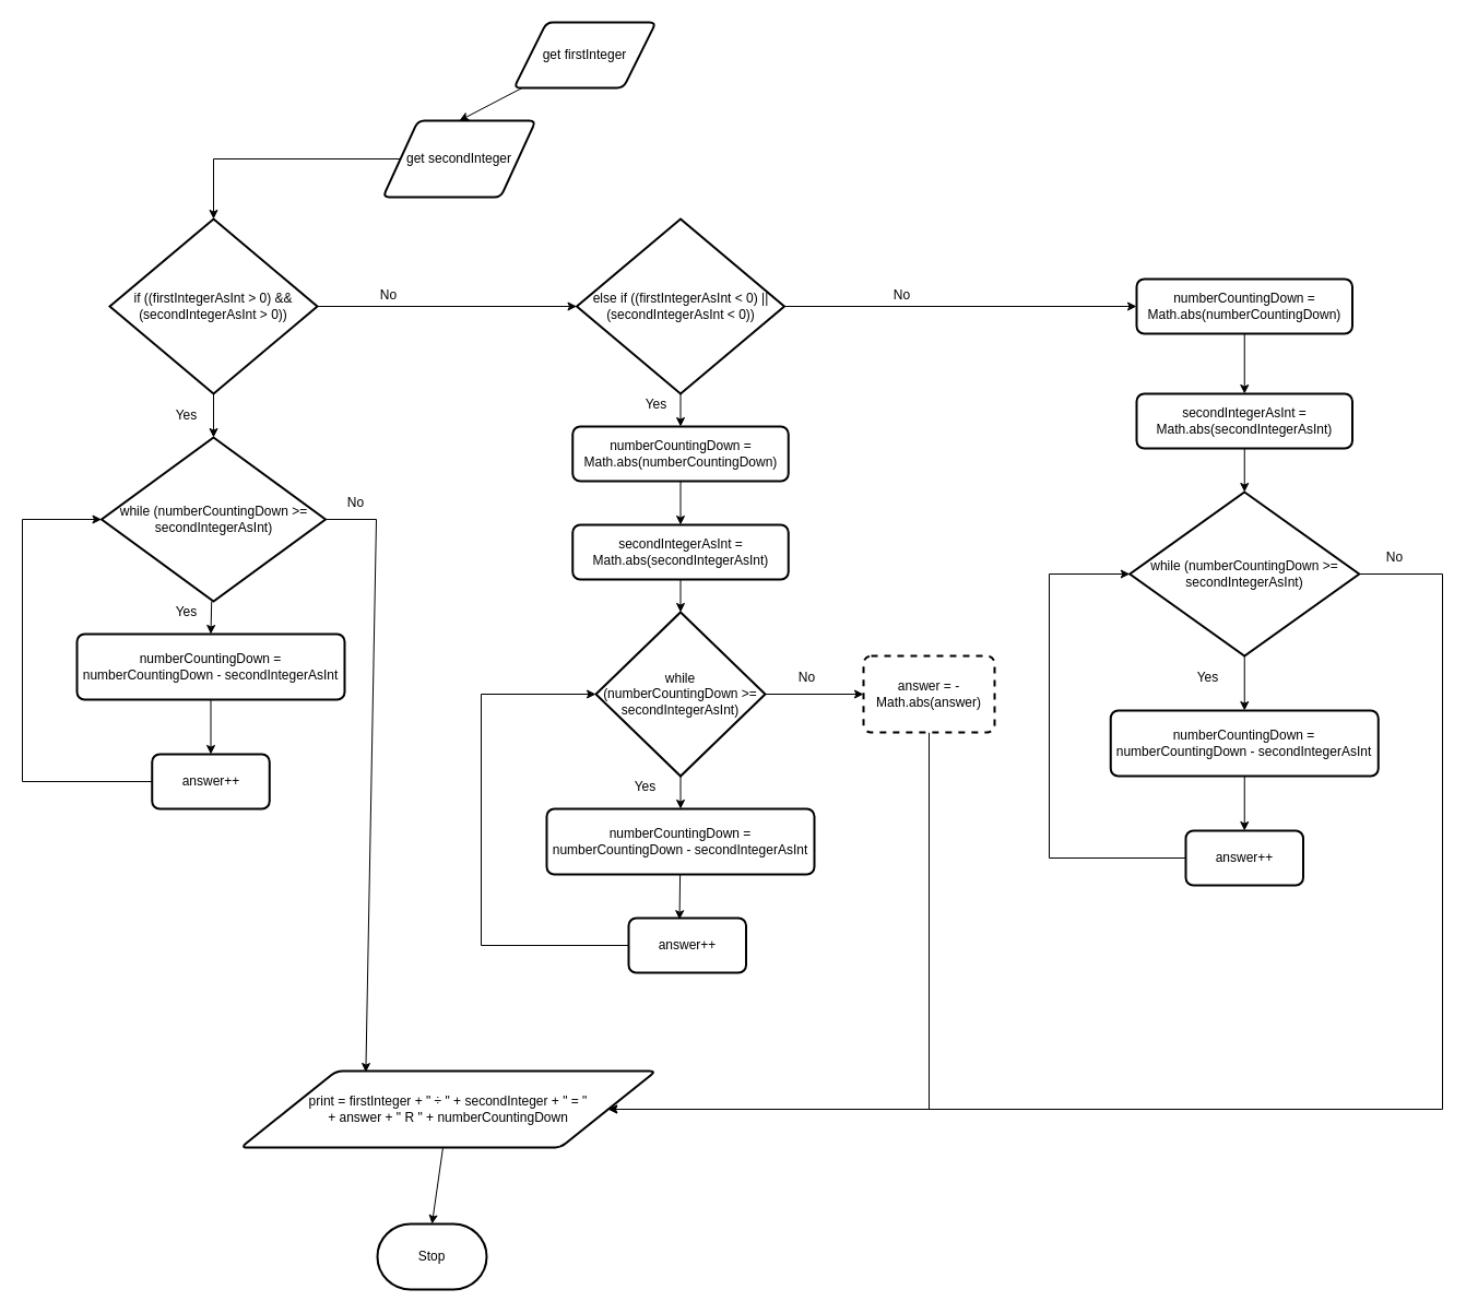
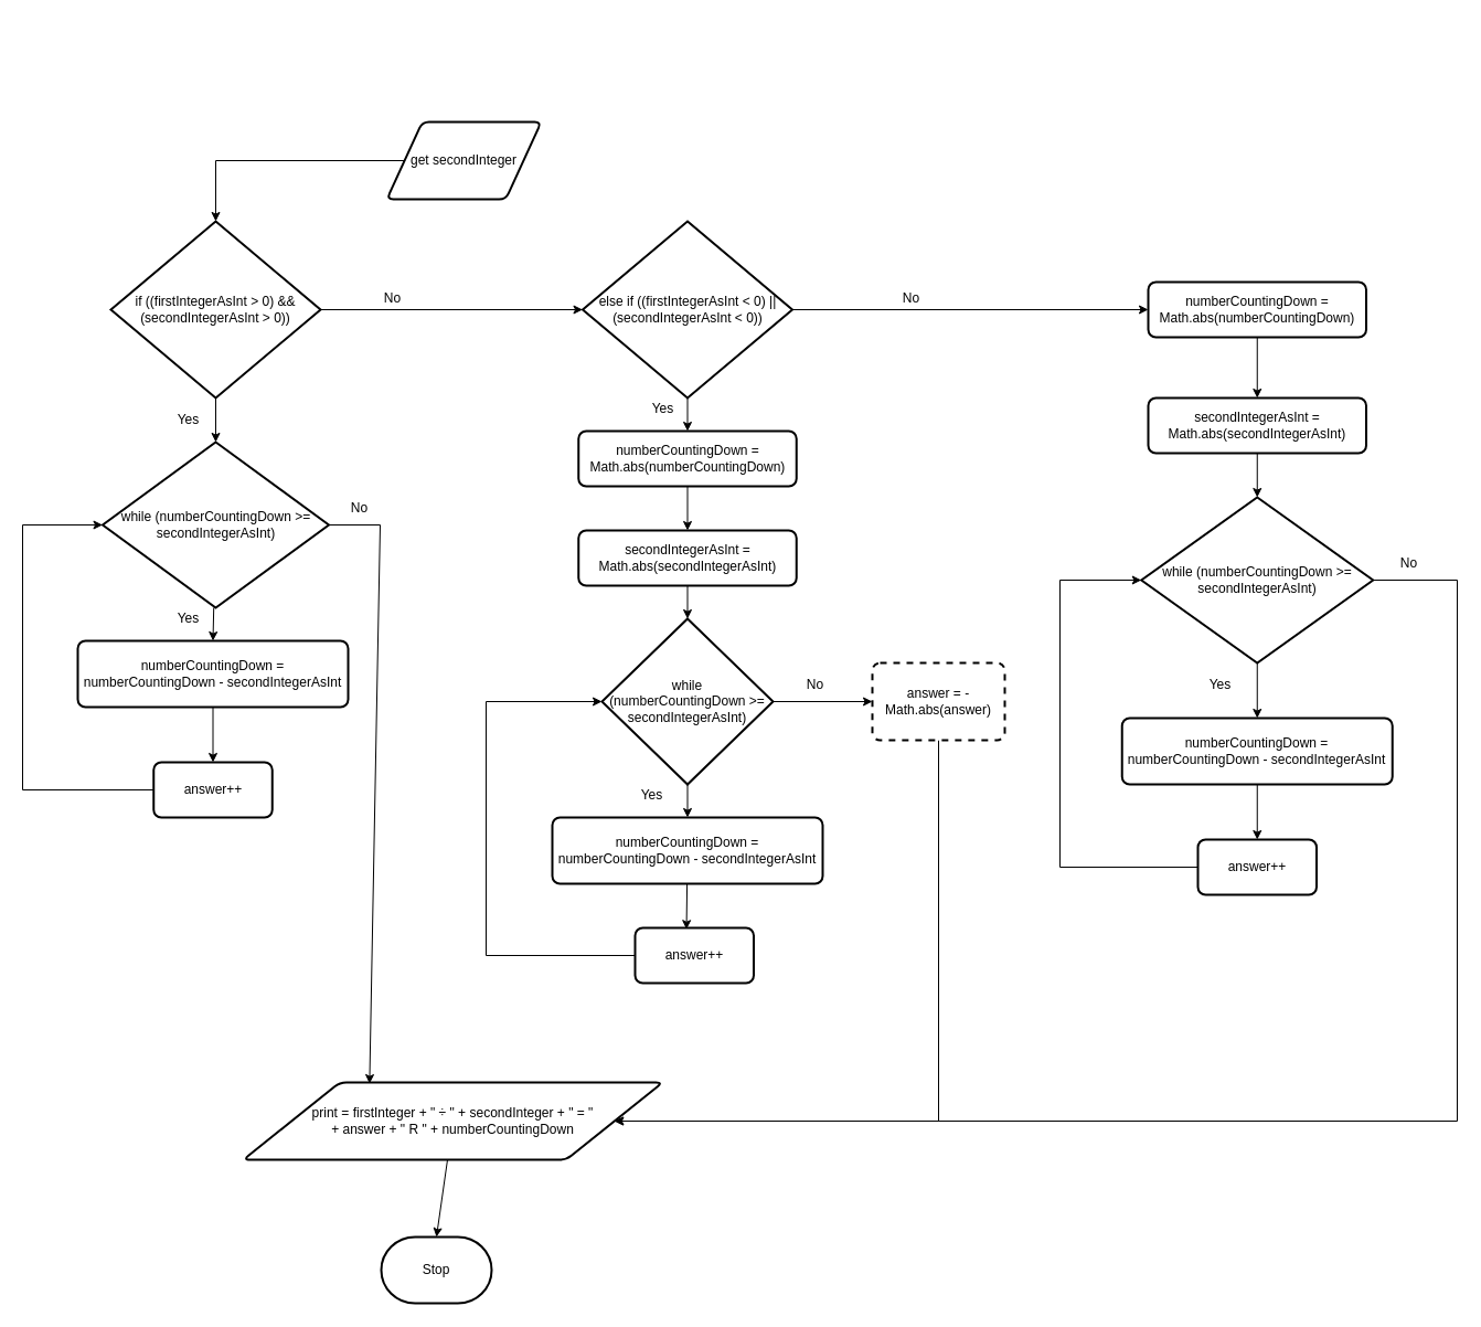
- <mxCell id="3" value="get firstInteger" style="shape=parallelogram;html=1;strokeWidth=2;perimeter=parallelogramPerimeter;whiteSpace=wrap;rounded=1;arcSize=12;size=0.23;" parent="1" vertex="1"><mxGeometry x="470" y="20" width="130" height="60" as="geometry" /></mxCell>
- <mxCell id="2" style="edgeStyle=none;html=1;entryX=0.5;entryY=0;entryDx=0;entryDy=0;" edge="1" parent="1" source="3" target="5"><mxGeometry relative="1" as="geometry" /></mxCell>
